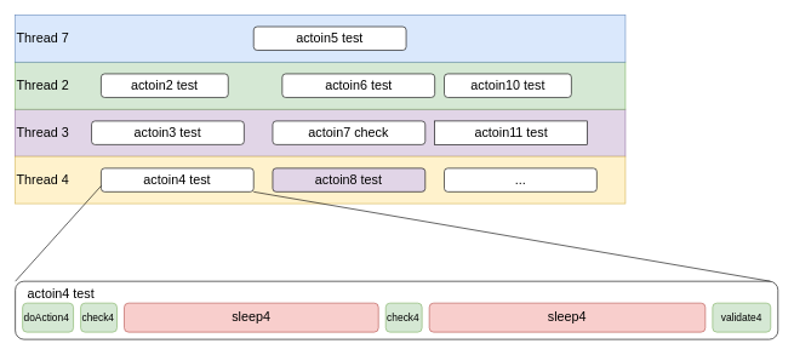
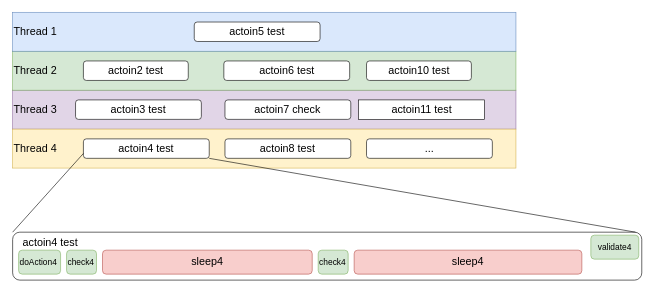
- <mxCell id="13" value="Thread 7" style="rounded=0;whiteSpace=wrap;html=1;fontSize=18;align=left;fillColor=#dae8fc;strokeColor=#6c8ebf;" parent="9" vertex="1"><mxGeometry width="840" height="65" as="geometry" /></mxCell>
+ <mxCell id="13" value="Thread 1" style="rounded=0;whiteSpace=wrap;html=1;fontSize=18;align=left;fillColor=#dae8fc;strokeColor=#6c8ebf;" parent="9" vertex="1"><mxGeometry width="840" height="65" as="geometry" /></mxCell>
- <mxCell id="17" value="actoin5 test" style="rounded=1;whiteSpace=wrap;html=1;fontSize=18;" parent="9" vertex="1"><mxGeometry x="328.125" y="16.25" width="210" height="32.5" as="geometry" /></mxCell>
+ <mxCell id="17" value="actoin5 test" style="rounded=1;whiteSpace=wrap;html=1;fontSize=18;" parent="9" vertex="1"><mxGeometry x="303.125" y="16.25" width="210" height="32.5" as="geometry" /></mxCell>
- <mxCell id="18" value="actoin6 test" style="rounded=1;whiteSpace=wrap;html=1;fontSize=18;" parent="9" vertex="1"><mxGeometry x="367.5" y="81.25" width="210" height="32.5" as="geometry" /></mxCell>
+ <mxCell id="18" value="actoin6 test" style="rounded=1;whiteSpace=wrap;html=1;fontSize=18;" parent="9" vertex="1"><mxGeometry x="352.5" y="81.25" width="210" height="32.5" as="geometry" /></mxCell>
- <mxCell id="20" value="actoin8 test" style="rounded=1;whiteSpace=wrap;html=1;fontSize=18;fillColor=#e1d5e7;" parent="9" vertex="1"><mxGeometry x="354.375" y="211.25" width="210" height="32.5" as="geometry" /></mxCell>
+ <mxCell id="20" value="actoin8 test" style="rounded=1;whiteSpace=wrap;html=1;fontSize=18;" parent="9" vertex="1"><mxGeometry x="354.375" y="211.25" width="210" height="32.5" as="geometry" /></mxCell>
- <mxCell id="8" value="validate4" style="rounded=1;whiteSpace=wrap;html=1;fontSize=14;align=center;fillColor=#d5e8d4;strokeColor=#82b366;" parent="1" vertex="1"><mxGeometry x="980" y="417" width="80" height="40" as="geometry" /></mxCell>
+ <mxCell id="8" value="validate4" style="rounded=1;whiteSpace=wrap;html=1;fontSize=14;align=center;fillColor=#d5e8d4;strokeColor=#82b366;" parent="1" vertex="1"><mxGeometry x="985" y="392" width="80" height="40" as="geometry" /></mxCell>
